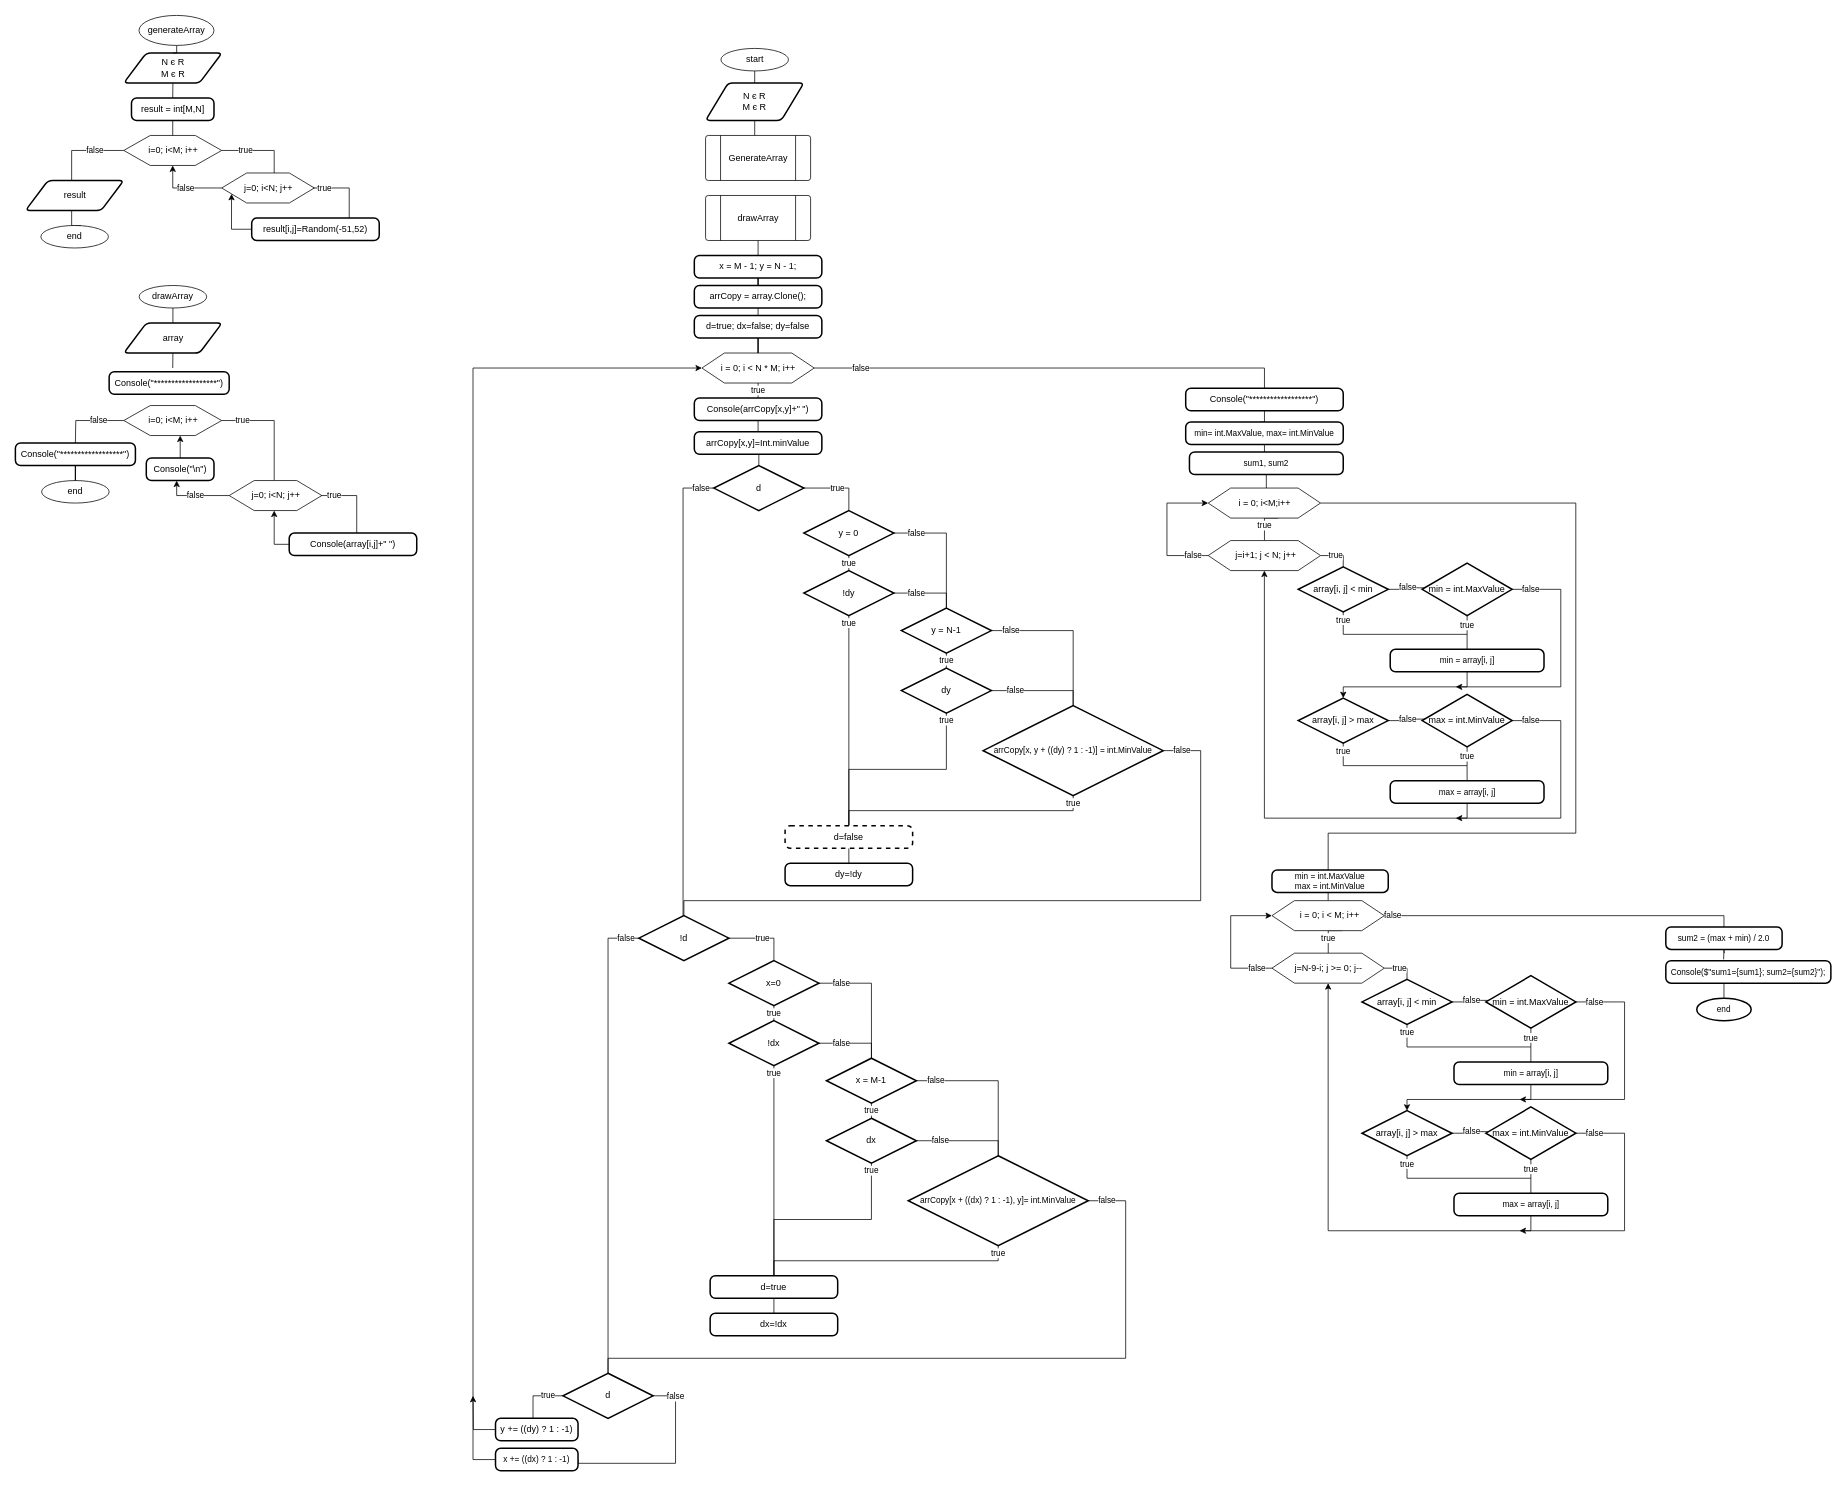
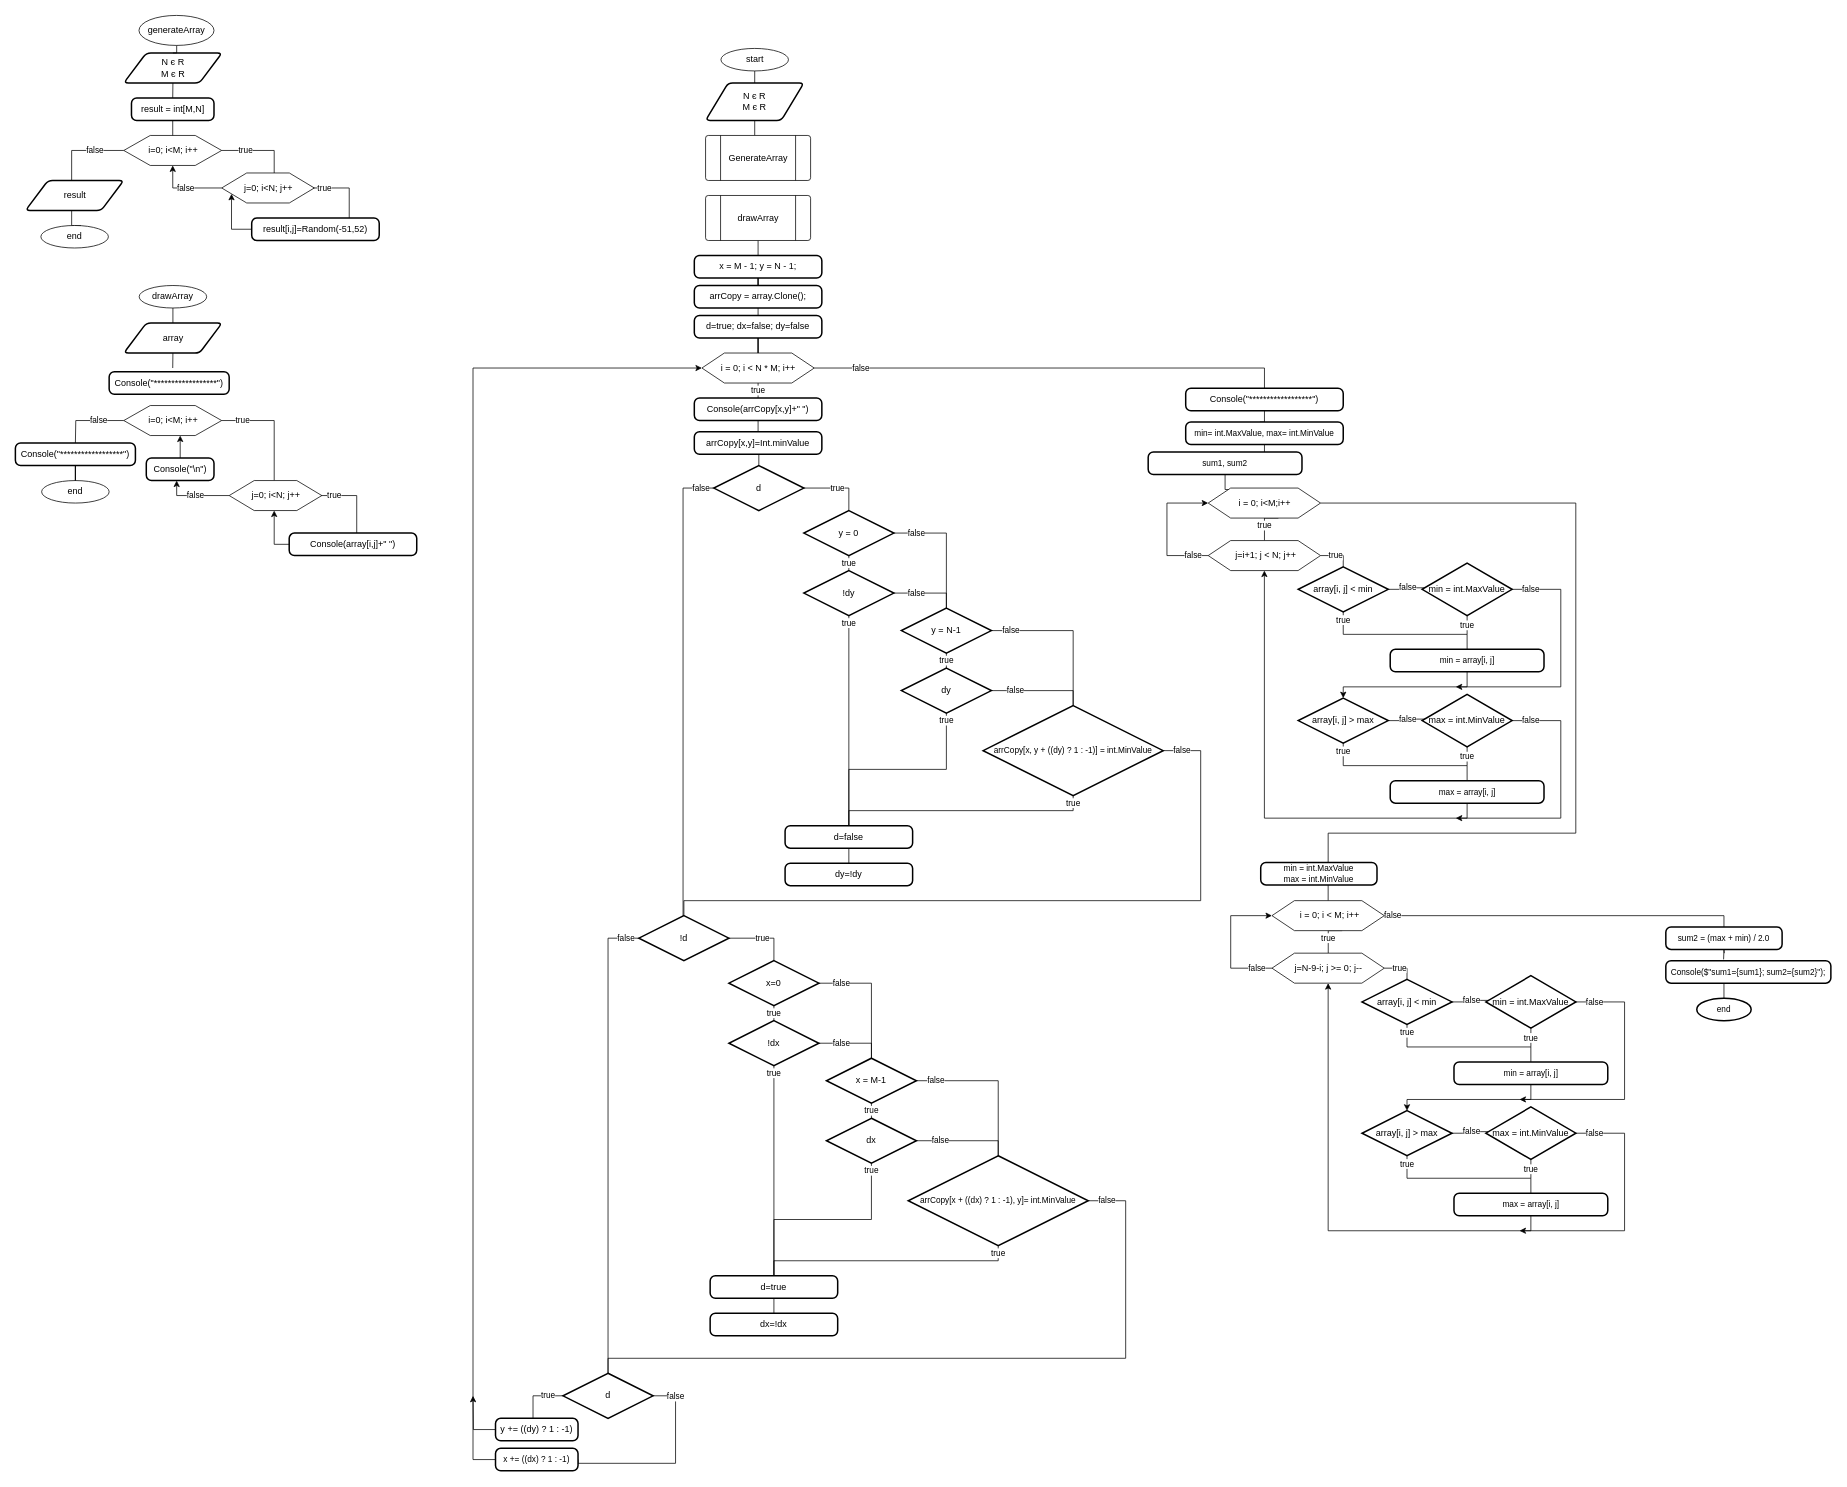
- <mxCell id="113" value="&lt;span style=&quot;font-size: 11px ; text-align: left&quot;&gt;sum1, sum2&lt;/span&gt;" style="rounded=1;whiteSpace=wrap;html=1;absoluteArcSize=1;arcSize=14;strokeWidth=2;" vertex="1" parent="1"><mxGeometry x="1585" y="602" width="205" height="30" as="geometry" /></mxCell>
+ <mxCell id="113" value="&lt;span style=&quot;font-size: 11px ; text-align: left&quot;&gt;sum1, sum2&lt;/span&gt;" style="rounded=1;whiteSpace=wrap;html=1;absoluteArcSize=1;arcSize=14;strokeWidth=2;" vertex="1" parent="1"><mxGeometry x="1530" y="602" width="205" height="30" as="geometry" /></mxCell>
- <mxCell id="78" value="d=false" style="rounded=1;whiteSpace=wrap;html=1;absoluteArcSize=1;arcSize=14;strokeWidth=2;dashed=1;" vertex="1" parent="1"><mxGeometry x="1046" y="1100" width="170" height="30" as="geometry" /></mxCell>
+ <mxCell id="78" value="d=false" style="rounded=1;whiteSpace=wrap;html=1;absoluteArcSize=1;arcSize=14;strokeWidth=2;" vertex="1" parent="1"><mxGeometry x="1046" y="1100" width="170" height="30" as="geometry" /></mxCell>
- <mxCell id="158" value="min = int.MaxValue&lt;br&gt;max = int.MinValue" style="rounded=1;whiteSpace=wrap;html=1;absoluteArcSize=1;arcSize=14;strokeWidth=2;fontSize=11;fontColor=none;fillColor=default;gradientColor=none;" vertex="1" parent="1"><mxGeometry x="1695" y="1159" width="155" height="30" as="geometry" /></mxCell>
+ <mxCell id="158" value="min = int.MaxValue&lt;br&gt;max = int.MinValue" style="rounded=1;whiteSpace=wrap;html=1;absoluteArcSize=1;arcSize=14;strokeWidth=2;fontSize=11;fontColor=none;fillColor=default;gradientColor=none;" vertex="1" parent="1"><mxGeometry x="1680" y="1149" width="155" height="30" as="geometry" /></mxCell>
